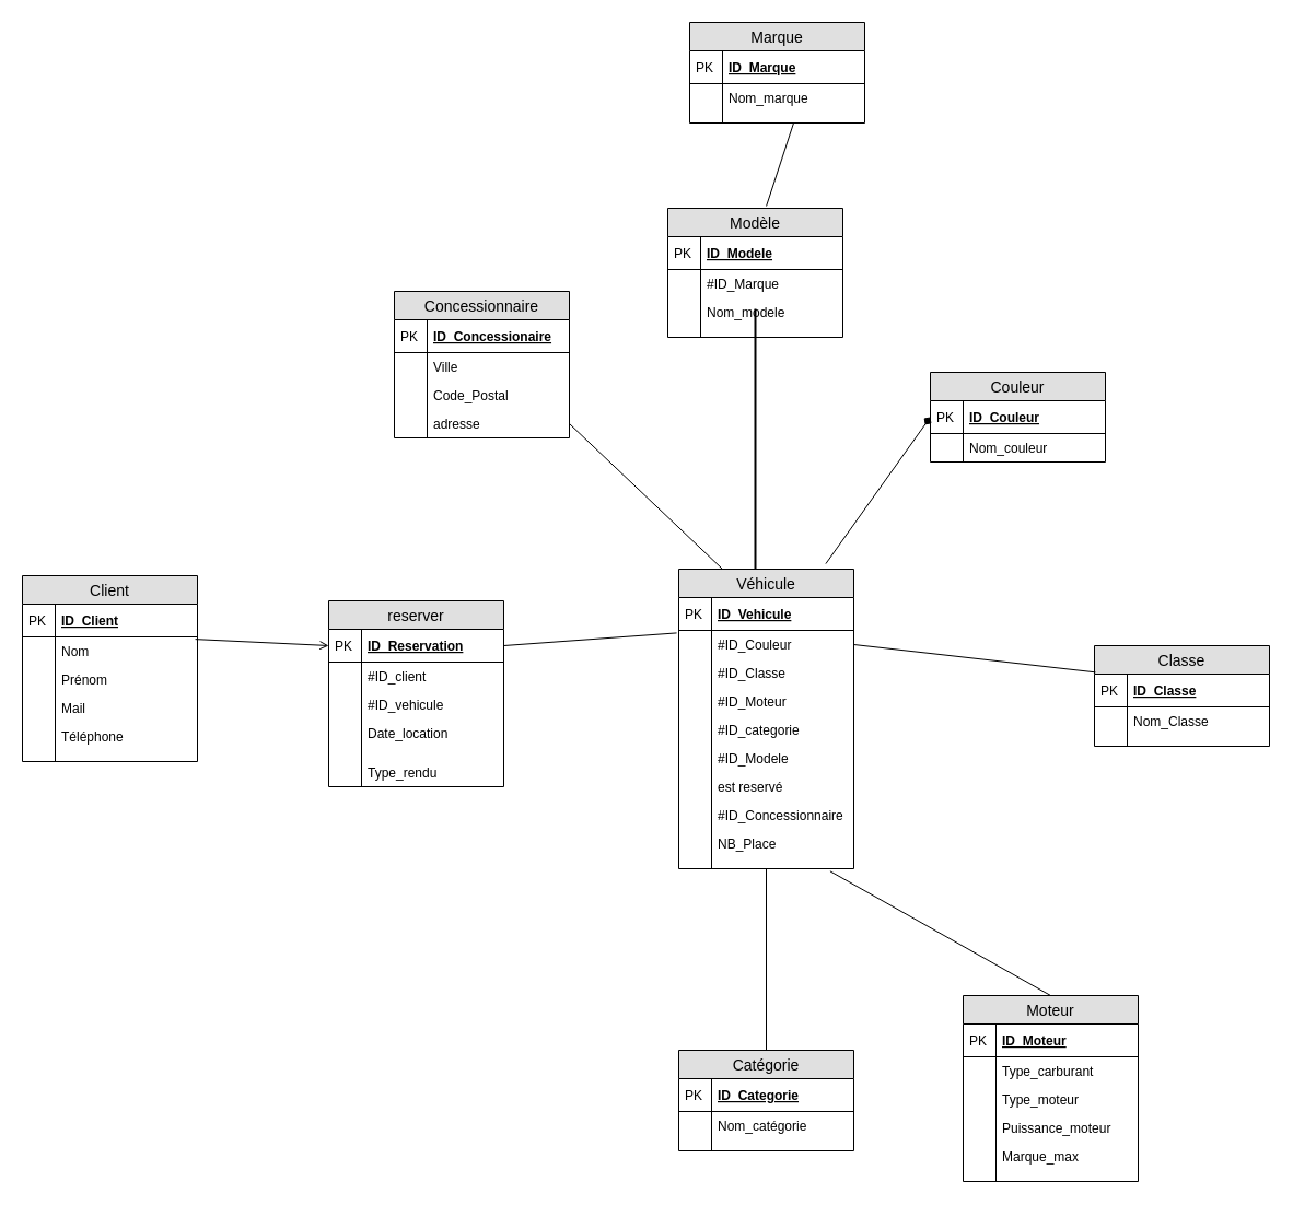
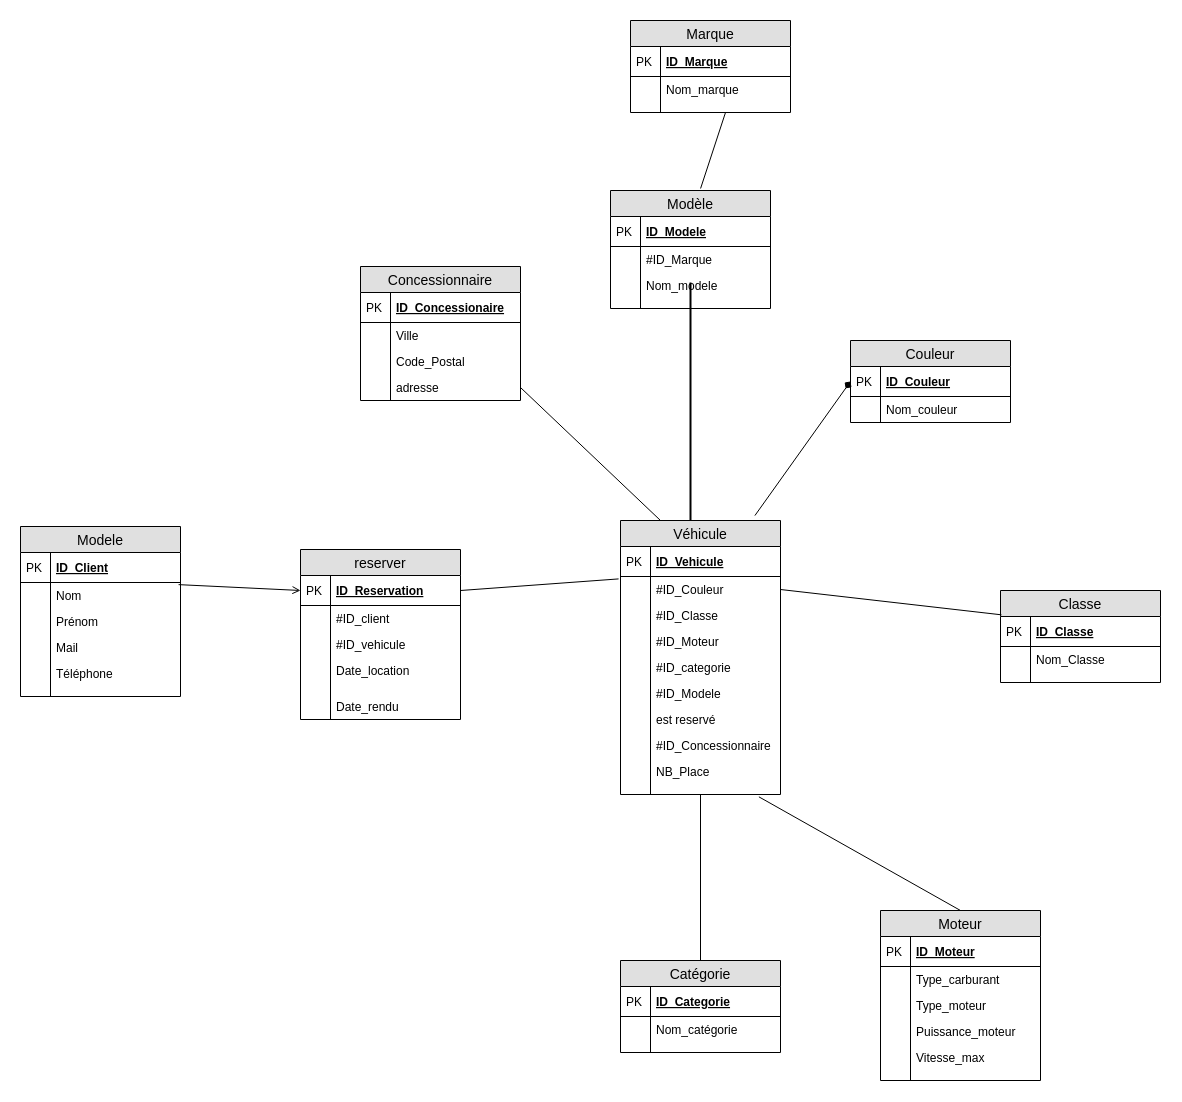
- <mxCell id="62" value="Client" style="swimlane;fontStyle=0;childLayout=stackLayout;horizontal=1;startSize=26;fillColor=#e0e0e0;horizontalStack=0;resizeParent=1;resizeParentMax=0;resizeLast=0;collapsible=1;marginBottom=0;swimlaneFillColor=#ffffff;align=center;fontSize=14;" parent="1" vertex="1"><mxGeometry x="20" y="526" width="160" height="170" as="geometry" /></mxCell>
+ <mxCell id="62" value="Modele" style="swimlane;fontStyle=0;childLayout=stackLayout;horizontal=1;startSize=26;fillColor=#e0e0e0;horizontalStack=0;resizeParent=1;resizeParentMax=0;resizeLast=0;collapsible=1;marginBottom=0;swimlaneFillColor=#ffffff;align=center;fontSize=14;" parent="1" vertex="1"><mxGeometry x="20" y="526" width="160" height="170" as="geometry" /></mxCell>
- <mxCell id="113" value="Type_rendu" style="shape=partialRectangle;top=0;left=0;right=0;bottom=0;align=left;verticalAlign=top;fillColor=none;spacingLeft=34;spacingRight=4;overflow=hidden;rotatable=0;points=[[0,0.5],[1,0.5]];portConstraint=eastwest;dropTarget=0;fontSize=12;" vertex="1" parent="102"><mxGeometry y="144" width="160" height="26" as="geometry" /></mxCell>
+ <mxCell id="113" value="Date_rendu" style="shape=partialRectangle;top=0;left=0;right=0;bottom=0;align=left;verticalAlign=top;fillColor=none;spacingLeft=34;spacingRight=4;overflow=hidden;rotatable=0;points=[[0,0.5],[1,0.5]];portConstraint=eastwest;dropTarget=0;fontSize=12;" vertex="1" parent="102"><mxGeometry y="144" width="160" height="26" as="geometry" /></mxCell>
- <mxCell id="58" value="Marque_max" style="shape=partialRectangle;top=0;left=0;right=0;bottom=0;align=left;verticalAlign=top;fillColor=none;spacingLeft=34;spacingRight=4;overflow=hidden;rotatable=0;points=[[0,0.5],[1,0.5]];portConstraint=eastwest;dropTarget=0;fontSize=12;" parent="49" vertex="1"><mxGeometry y="134" width="160" height="26" as="geometry" /></mxCell>
+ <mxCell id="58" value="Vitesse_max" style="shape=partialRectangle;top=0;left=0;right=0;bottom=0;align=left;verticalAlign=top;fillColor=none;spacingLeft=34;spacingRight=4;overflow=hidden;rotatable=0;points=[[0,0.5],[1,0.5]];portConstraint=eastwest;dropTarget=0;fontSize=12;" parent="49" vertex="1"><mxGeometry y="134" width="160" height="26" as="geometry" /></mxCell>
